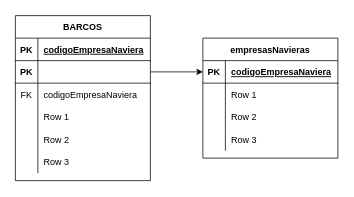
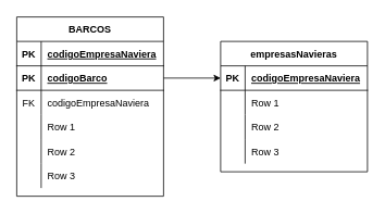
+ <mxCell id="8" value="codigoBarco" style="shape=partialRectangle;connectable=0;fillColor=none;top=0;left=0;bottom=0;right=0;align=left;spacingLeft=6;fontStyle=5;overflow=hidden;" vertex="1" parent="6"><mxGeometry x="30" width="150" height="30" as="geometry" /></mxCell>
